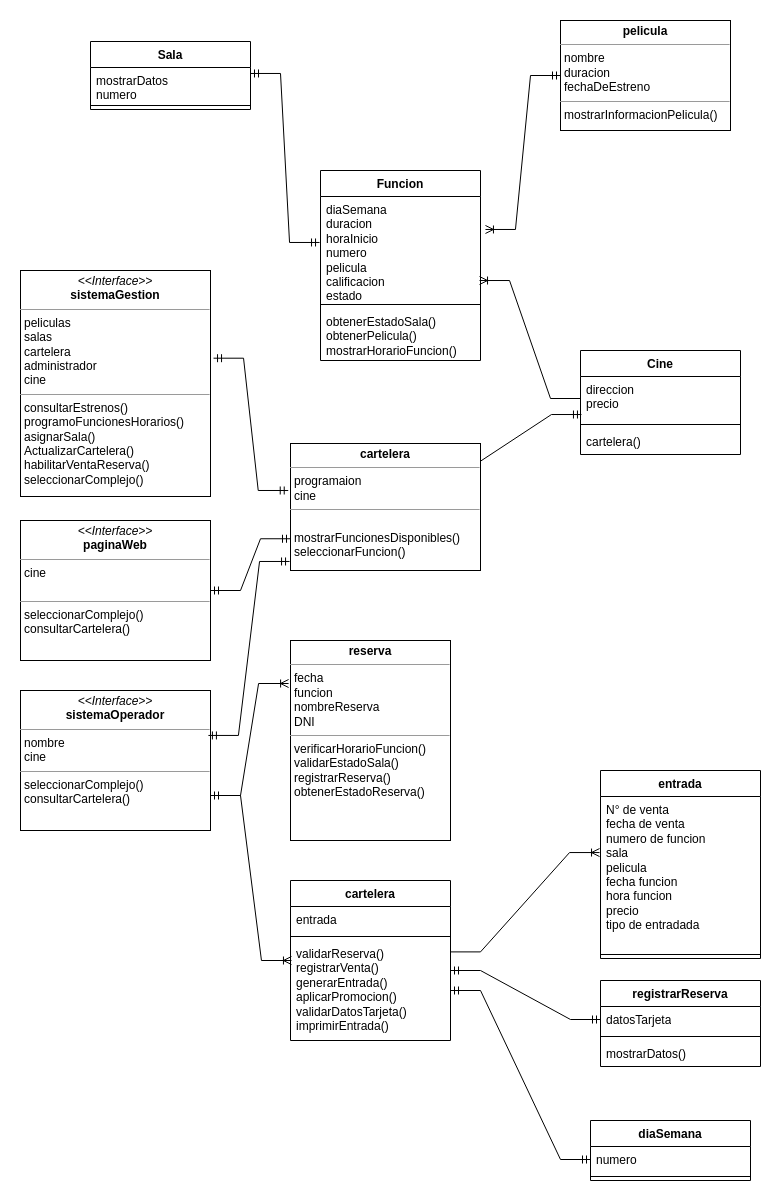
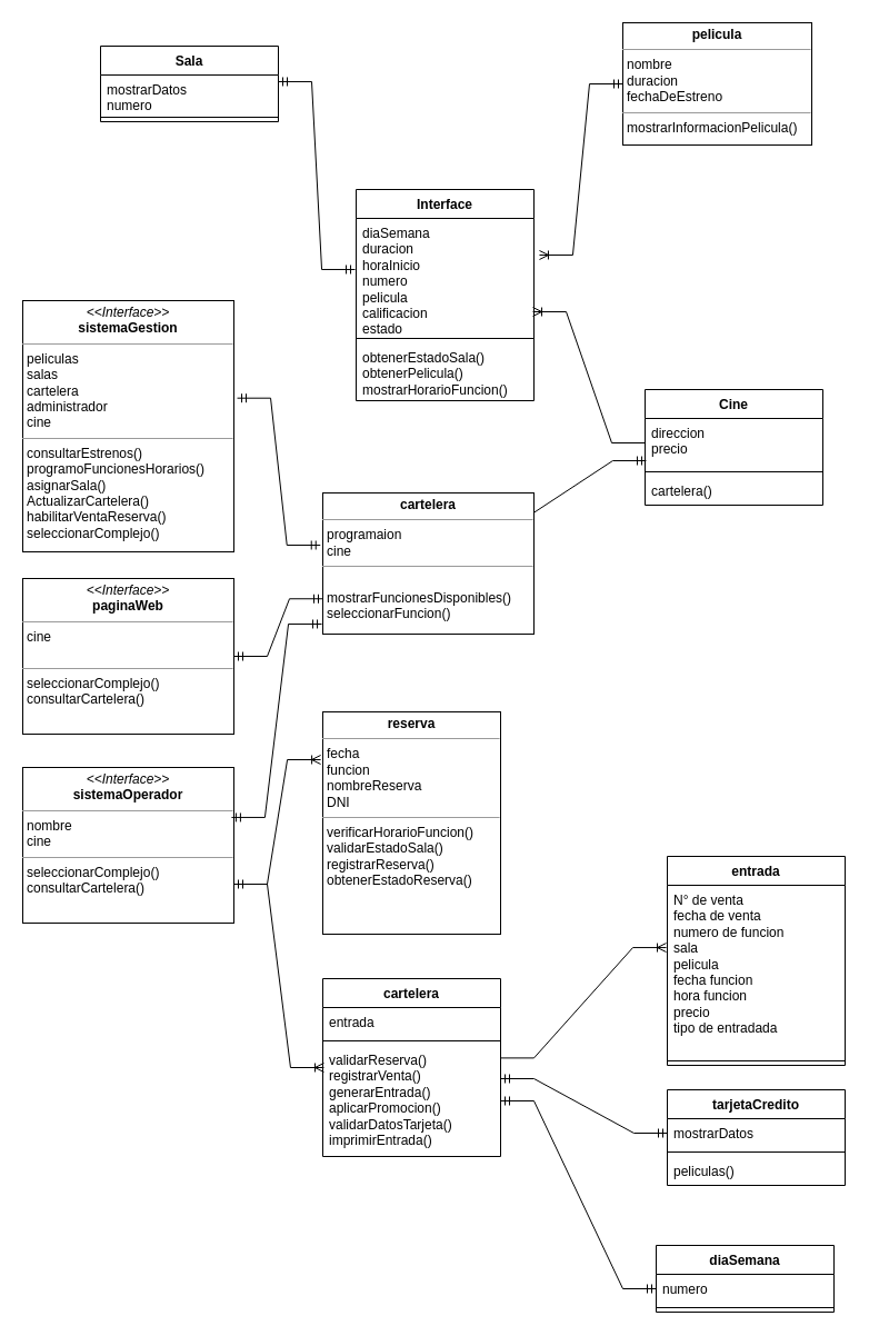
- <mxCell id="2" value="Funcion" style="swimlane;fontStyle=1;align=center;verticalAlign=top;childLayout=stackLayout;horizontal=1;startSize=26;horizontalStack=0;resizeParent=1;resizeParentMax=0;resizeLast=0;collapsible=1;marginBottom=0;whiteSpace=wrap;html=1;" vertex="1" parent="1"><mxGeometry x="320" y="170" width="160" height="190" as="geometry" /></mxCell>
+ <mxCell id="2" value="Interface" style="swimlane;fontStyle=1;align=center;verticalAlign=top;childLayout=stackLayout;horizontal=1;startSize=26;horizontalStack=0;resizeParent=1;resizeParentMax=0;resizeLast=0;collapsible=1;marginBottom=0;whiteSpace=wrap;html=1;" vertex="1" parent="1"><mxGeometry x="320" y="170" width="160" height="190" as="geometry" /></mxCell>
- <mxCell id="34" value="registrarReserva" style="swimlane;fontStyle=1;align=center;verticalAlign=top;childLayout=stackLayout;horizontal=1;startSize=26;horizontalStack=0;resizeParent=1;resizeParentMax=0;resizeLast=0;collapsible=1;marginBottom=0;whiteSpace=wrap;html=1;" vertex="1" parent="1"><mxGeometry x="600" y="980" width="160" height="86" as="geometry" /></mxCell>
+ <mxCell id="34" value="tarjetaCredito" style="swimlane;fontStyle=1;align=center;verticalAlign=top;childLayout=stackLayout;horizontal=1;startSize=26;horizontalStack=0;resizeParent=1;resizeParentMax=0;resizeLast=0;collapsible=1;marginBottom=0;whiteSpace=wrap;html=1;" vertex="1" parent="1"><mxGeometry x="600" y="980" width="160" height="86" as="geometry" /></mxCell>
- <mxCell id="35" value="datosTarjeta" style="text;strokeColor=none;fillColor=none;align=left;verticalAlign=top;spacingLeft=4;spacingRight=4;overflow=hidden;rotatable=0;points=[[0,0.5],[1,0.5]];portConstraint=eastwest;whiteSpace=wrap;html=1;" vertex="1" parent="34"><mxGeometry y="26" width="160" height="26" as="geometry" /></mxCell>
+ <mxCell id="35" value="mostrarDatos" style="text;strokeColor=none;fillColor=none;align=left;verticalAlign=top;spacingLeft=4;spacingRight=4;overflow=hidden;rotatable=0;points=[[0,0.5],[1,0.5]];portConstraint=eastwest;whiteSpace=wrap;html=1;" vertex="1" parent="34"><mxGeometry y="26" width="160" height="26" as="geometry" /></mxCell>
- <mxCell id="37" value="mostrarDatos()" style="text;strokeColor=none;fillColor=none;align=left;verticalAlign=top;spacingLeft=4;spacingRight=4;overflow=hidden;rotatable=0;points=[[0,0.5],[1,0.5]];portConstraint=eastwest;whiteSpace=wrap;html=1;" vertex="1" parent="34"><mxGeometry y="60" width="160" height="26" as="geometry" /></mxCell>
+ <mxCell id="37" value="peliculas()" style="text;strokeColor=none;fillColor=none;align=left;verticalAlign=top;spacingLeft=4;spacingRight=4;overflow=hidden;rotatable=0;points=[[0,0.5],[1,0.5]];portConstraint=eastwest;whiteSpace=wrap;html=1;" vertex="1" parent="34"><mxGeometry y="60" width="160" height="26" as="geometry" /></mxCell>
